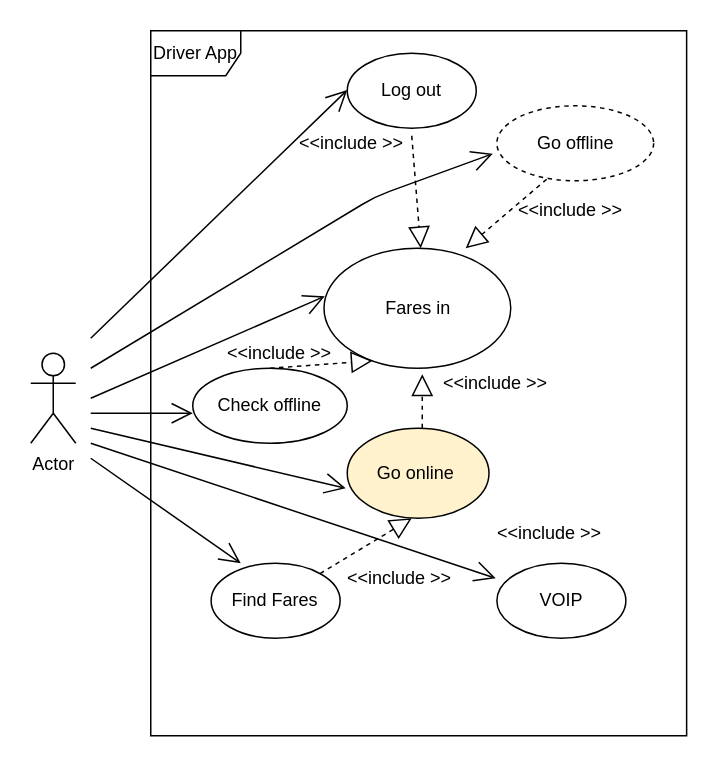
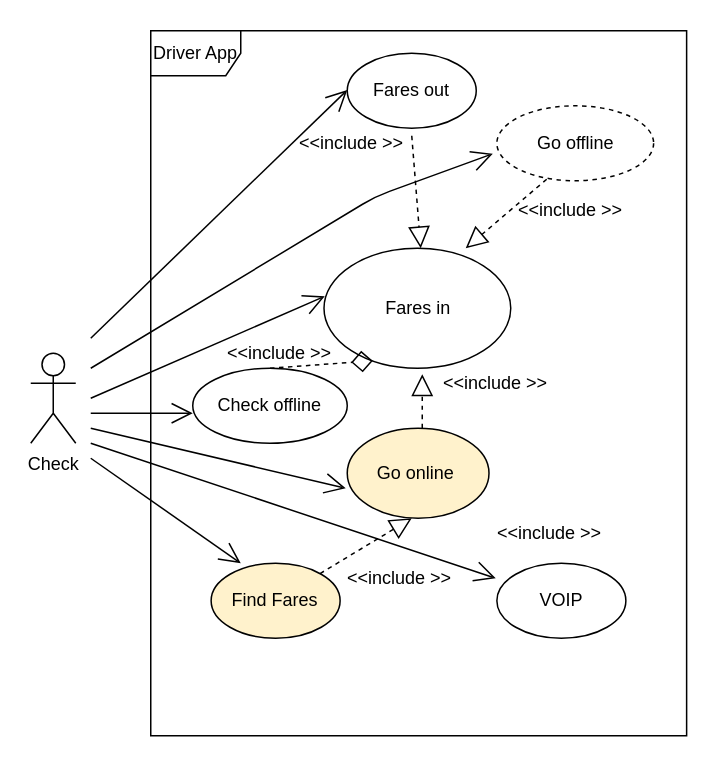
- <mxCell id="6" value="Log out" style="ellipse;whiteSpace=wrap;html=1;" vertex="1" parent="1"><mxGeometry x="231" y="35" width="86" height="50" as="geometry" /></mxCell>
+ <mxCell id="6" value="Fares out" style="ellipse;whiteSpace=wrap;html=1;" vertex="1" parent="1"><mxGeometry x="231" y="35" width="86" height="50" as="geometry" /></mxCell>
- <mxCell id="20" value="" style="endArrow=block;dashed=1;endFill=0;endSize=12;html=1;entryX=0.261;entryY=0.938;entryDx=0;entryDy=0;entryPerimeter=0;exitX=0.5;exitY=0;exitDx=0;exitDy=0;" edge="1" parent="1" source="7" target="4"><mxGeometry width="160" relative="1" as="geometry"><mxPoint x="170" y="305" as="sourcePoint" /><mxPoint x="330" y="305" as="targetPoint" /></mxGeometry></mxCell>
+ <mxCell id="20" value="" style="endArrow=diamond;dashed=1;endFill=0;endSize=12;html=1;entryX=0.261;entryY=0.938;entryDx=0;entryDy=0;entryPerimeter=0;exitX=0.5;exitY=0;exitDx=0;exitDy=0;" edge="1" parent="1" source="7" target="4"><mxGeometry width="160" relative="1" as="geometry"><mxPoint x="170" y="305" as="sourcePoint" /><mxPoint x="330" y="305" as="targetPoint" /></mxGeometry></mxCell>
- <mxCell id="2" value="Actor" style="shape=umlActor;verticalLabelPosition=bottom;verticalAlign=top;html=1;" vertex="1" parent="1"><mxGeometry x="20" y="235" width="30" height="60" as="geometry" /></mxCell>
+ <mxCell id="2" value="Check" style="shape=umlActor;verticalLabelPosition=bottom;verticalAlign=top;html=1;" vertex="1" parent="1"><mxGeometry x="20" y="235" width="30" height="60" as="geometry" /></mxCell>
- <mxCell id="8" value="Find Fares" style="ellipse;whiteSpace=wrap;html=1;" vertex="1" parent="1"><mxGeometry x="140.25" y="375" width="86" height="50" as="geometry" /></mxCell>
+ <mxCell id="8" value="Find Fares" style="ellipse;whiteSpace=wrap;html=1;fillColor=#fff2cc;" vertex="1" parent="1"><mxGeometry x="140.25" y="375" width="86" height="50" as="geometry" /></mxCell>
